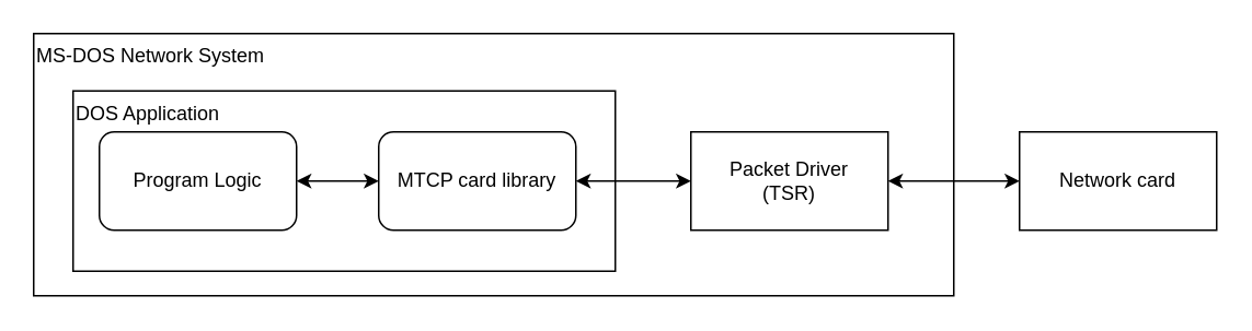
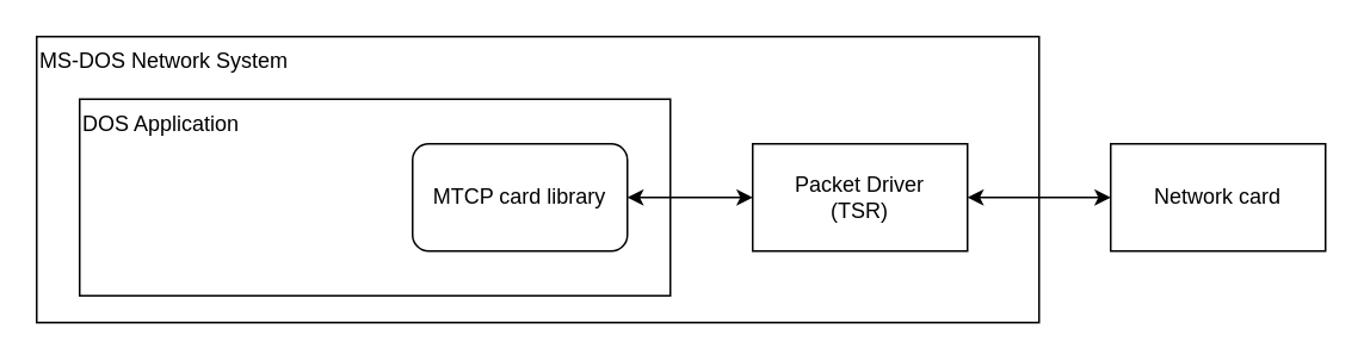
- <mxCell id="4" value="Program Logic" style="rounded=1;whiteSpace=wrap;html=1;" parent="1" vertex="1"><mxGeometry x="60" y="80" width="120" height="60" as="geometry" /></mxCell>
- <mxCell id="8" value="" style="endArrow=classic;startArrow=classic;html=1;rounded=0;exitX=1;exitY=0.5;exitDx=0;exitDy=0;entryX=0;entryY=0.5;entryDx=0;entryDy=0;" parent="1" source="4" target="5" edge="1"><mxGeometry width="50" height="50" relative="1" as="geometry"><mxPoint x="440" y="360" as="sourcePoint" /><mxPoint x="490" y="310" as="targetPoint" /></mxGeometry></mxCell>
